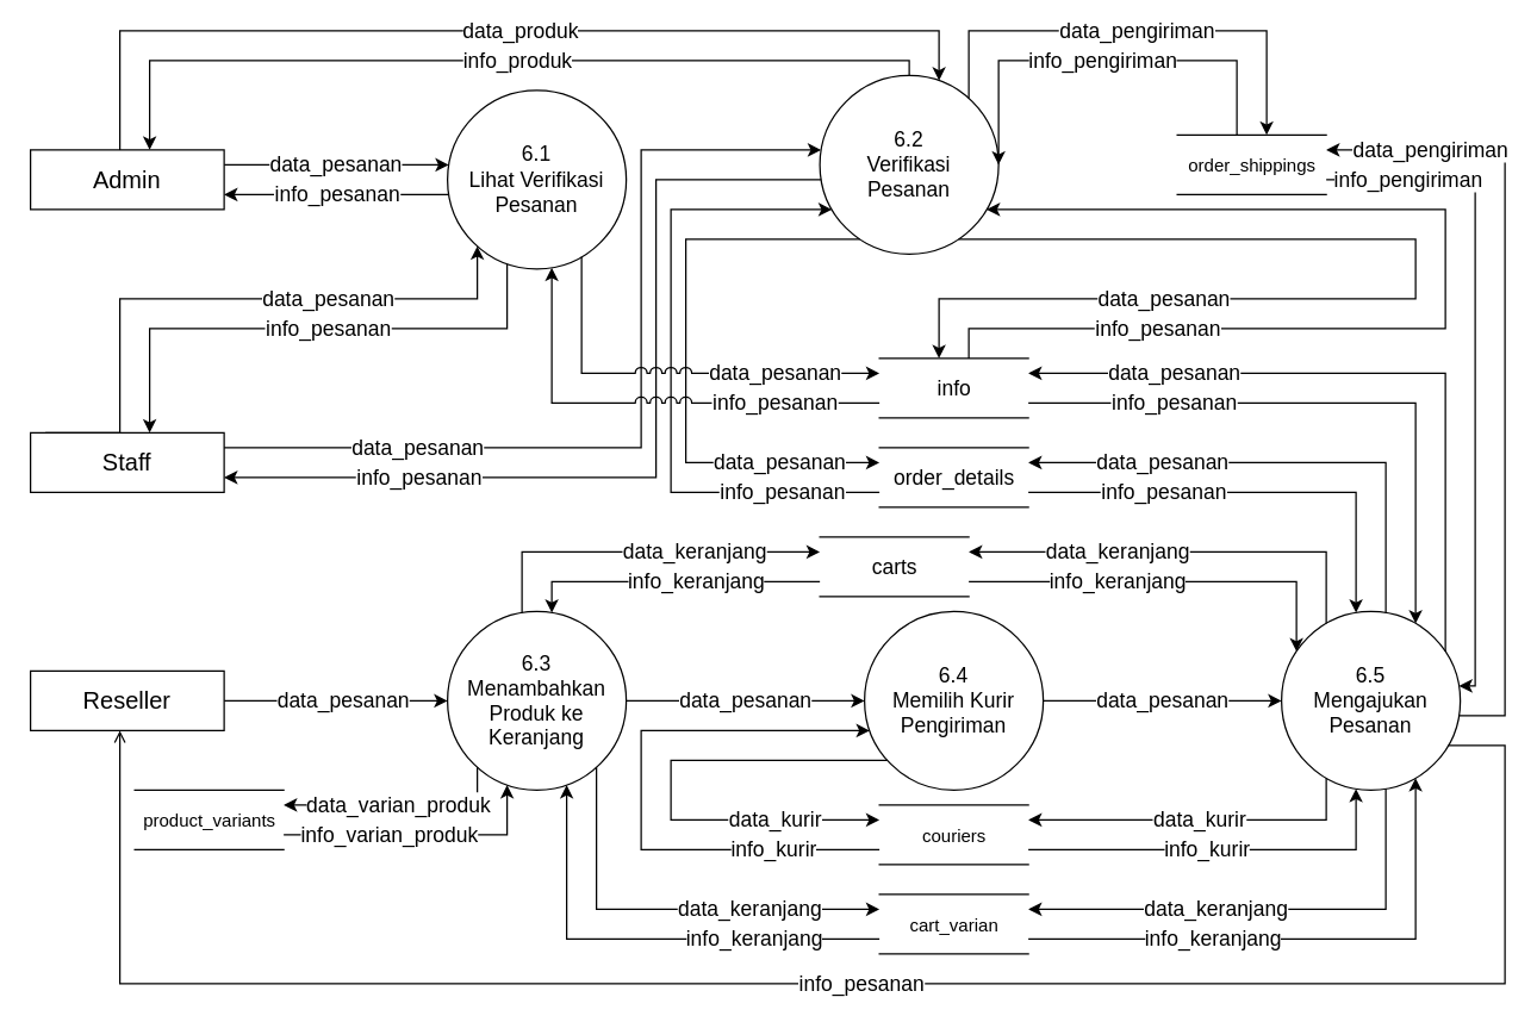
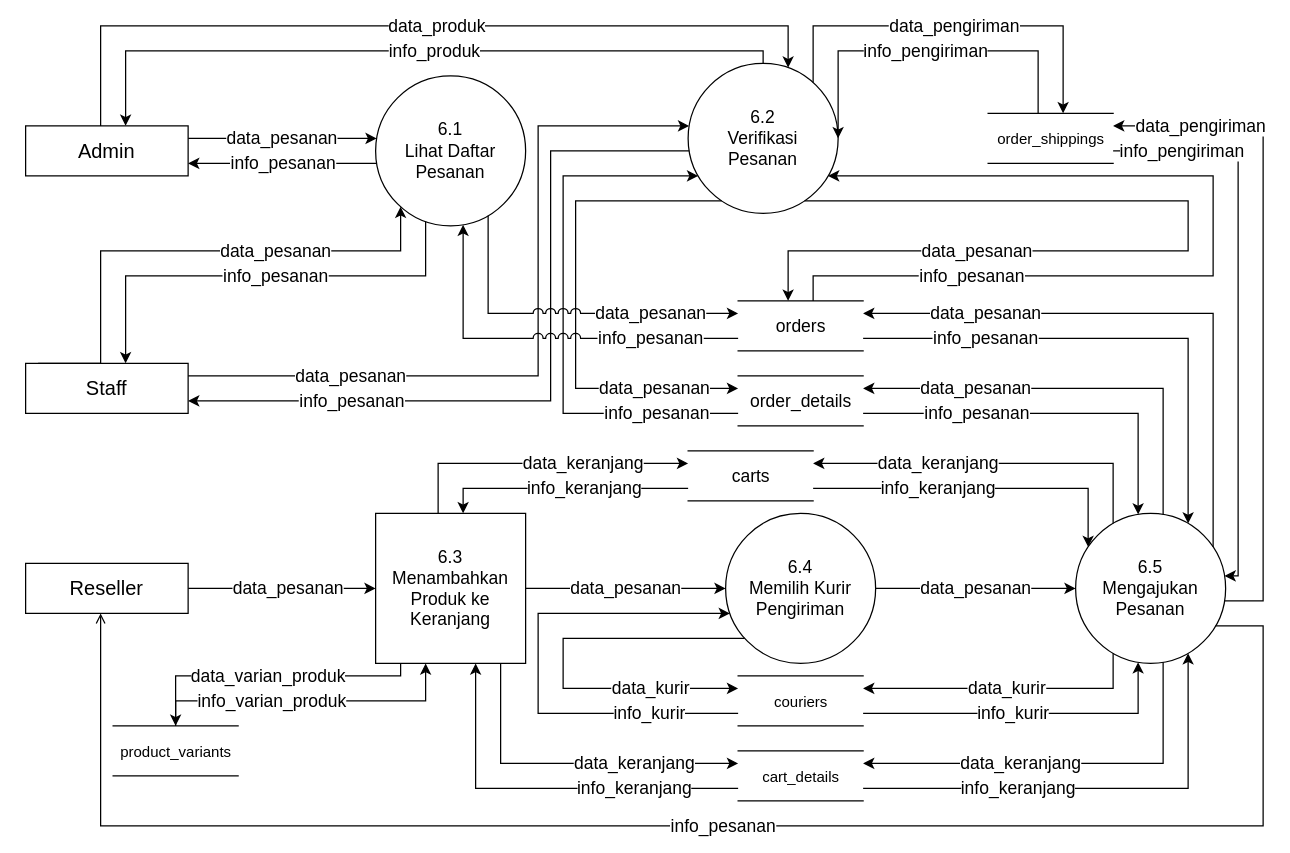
- <mxCell id="2" value="&lt;font style=&quot;font-size: 14px&quot;&gt;6.1&lt;br&gt;Lihat Verifikasi Pesanan&lt;br&gt;&lt;/font&gt;" style="ellipse;whiteSpace=wrap;html=1;aspect=fixed;" parent="1" vertex="1"><mxGeometry x="300" y="60" width="120" height="120" as="geometry" /></mxCell>
+ <mxCell id="2" value="&lt;font style=&quot;font-size: 14px&quot;&gt;6.1&lt;br&gt;Lihat Daftar Pesanan&lt;br&gt;&lt;/font&gt;" style="ellipse;whiteSpace=wrap;html=1;aspect=fixed;" parent="1" vertex="1"><mxGeometry x="300" y="60" width="120" height="120" as="geometry" /></mxCell>
- <mxCell id="31" value="info" style="html=1;dashed=0;whitespace=wrap;shape=partialRectangle;right=0;left=0;fontSize=14;" parent="1" vertex="1"><mxGeometry x="590" y="240" width="100" height="40" as="geometry" /></mxCell>
+ <mxCell id="31" value="orders" style="html=1;dashed=0;whitespace=wrap;shape=partialRectangle;right=0;left=0;fontSize=14;" parent="1" vertex="1"><mxGeometry x="590" y="240" width="100" height="40" as="geometry" /></mxCell>
- <mxCell id="10" value="&lt;font style=&quot;font-size: 14px&quot;&gt;6.3&lt;br&gt;Menambahkan Produk ke Keranjang&lt;br&gt;&lt;/font&gt;" style="ellipse;whiteSpace=wrap;html=1;aspect=fixed;" parent="1" vertex="1"><mxGeometry x="300" y="410" width="120" height="120" as="geometry" /></mxCell>
+ <mxCell id="10" value="&lt;font style=&quot;font-size: 14px&quot;&gt;6.3&lt;br&gt;Menambahkan Produk ke Keranjang&lt;br&gt;&lt;/font&gt;" style="whiteSpace=wrap;html=1;aspect=fixed;rounded=0;" parent="1" vertex="1"><mxGeometry x="300" y="410" width="120" height="120" as="geometry" /></mxCell>
- <mxCell id="18" value="&lt;font style=&quot;font-size: 12px&quot;&gt;product_variants&lt;/font&gt;" style="html=1;dashed=0;whitespace=wrap;shape=partialRectangle;right=0;left=0;fontSize=14;" parent="1" vertex="1"><mxGeometry x="90" y="530" width="100" height="40" as="geometry" /></mxCell>
+ <mxCell id="18" value="&lt;font style=&quot;font-size: 12px&quot;&gt;product_variants&lt;/font&gt;" style="html=1;dashed=0;whitespace=wrap;shape=partialRectangle;right=0;left=0;fontSize=14;" parent="1" vertex="1"><mxGeometry x="90" y="580" width="100" height="40" as="geometry" /></mxCell>
- <mxCell id="36" value="&lt;font style=&quot;font-size: 12px&quot;&gt;cart_varian&lt;/font&gt;" style="html=1;dashed=0;whitespace=wrap;shape=partialRectangle;right=0;left=0;fontSize=14;" parent="1" vertex="1"><mxGeometry x="590" y="600" width="100" height="40" as="geometry" /></mxCell>
+ <mxCell id="36" value="&lt;font style=&quot;font-size: 12px&quot;&gt;cart_details&lt;/font&gt;" style="html=1;dashed=0;whitespace=wrap;shape=partialRectangle;right=0;left=0;fontSize=14;" parent="1" vertex="1"><mxGeometry x="590" y="600" width="100" height="40" as="geometry" /></mxCell>
